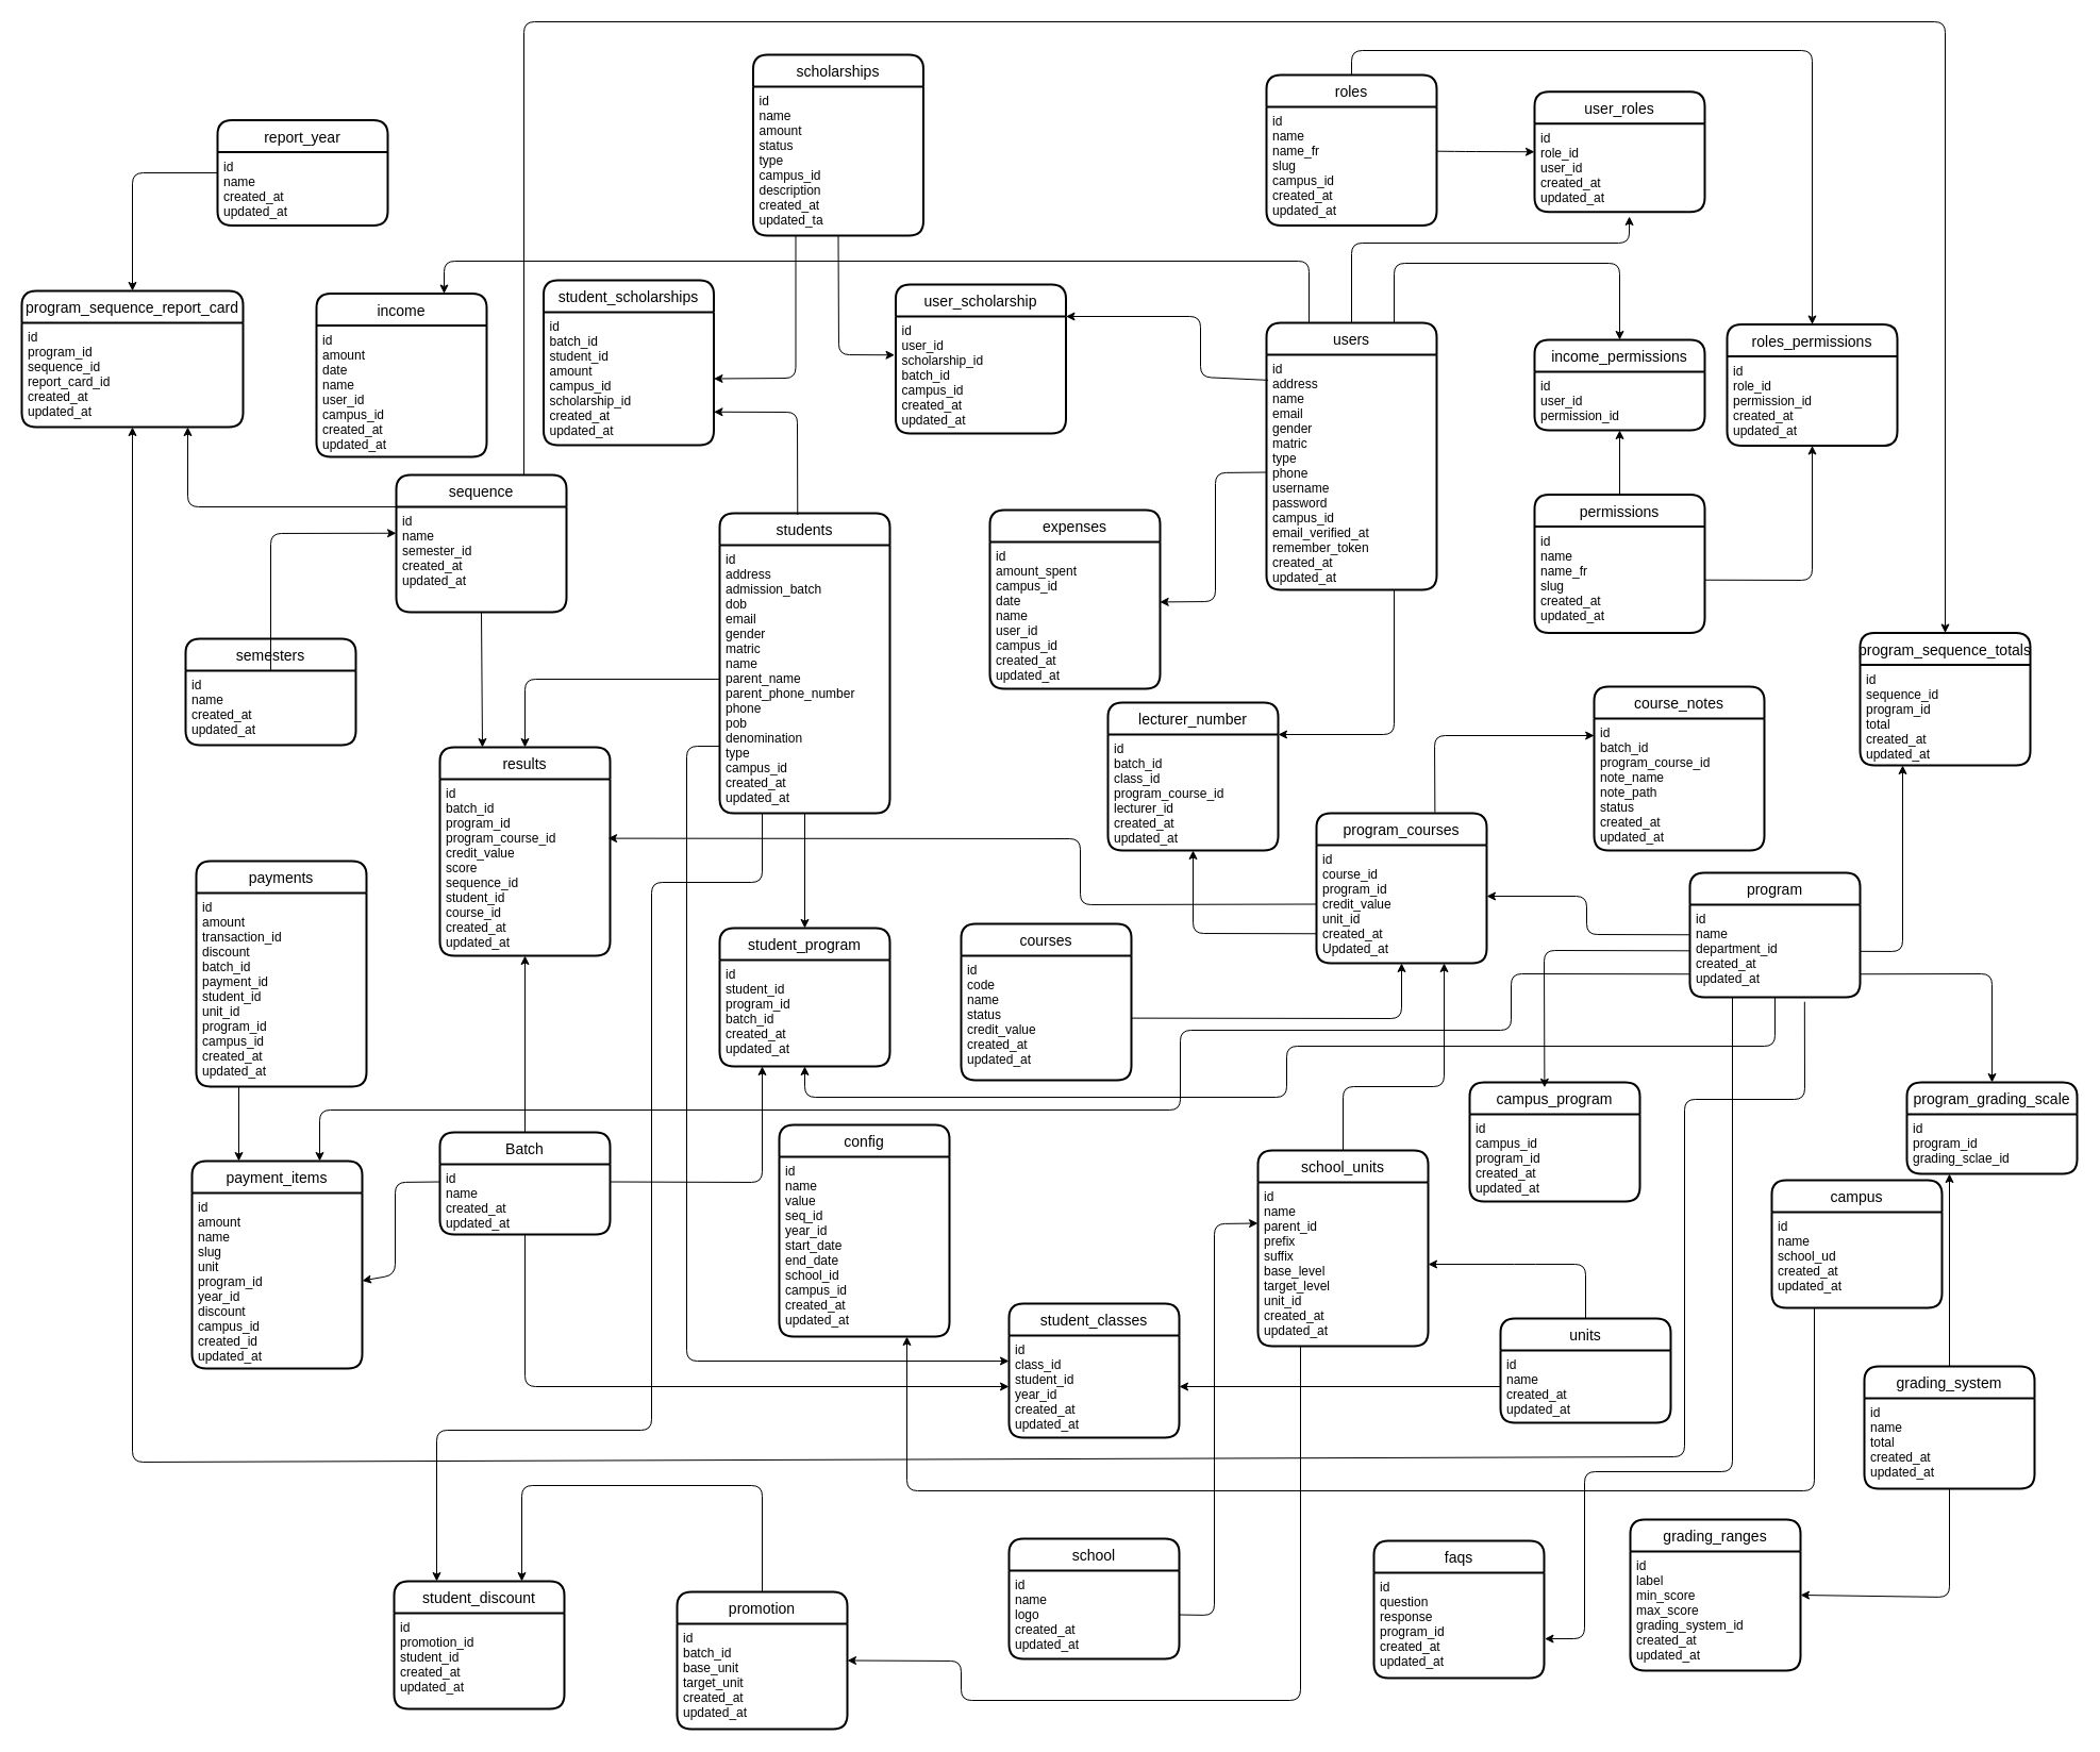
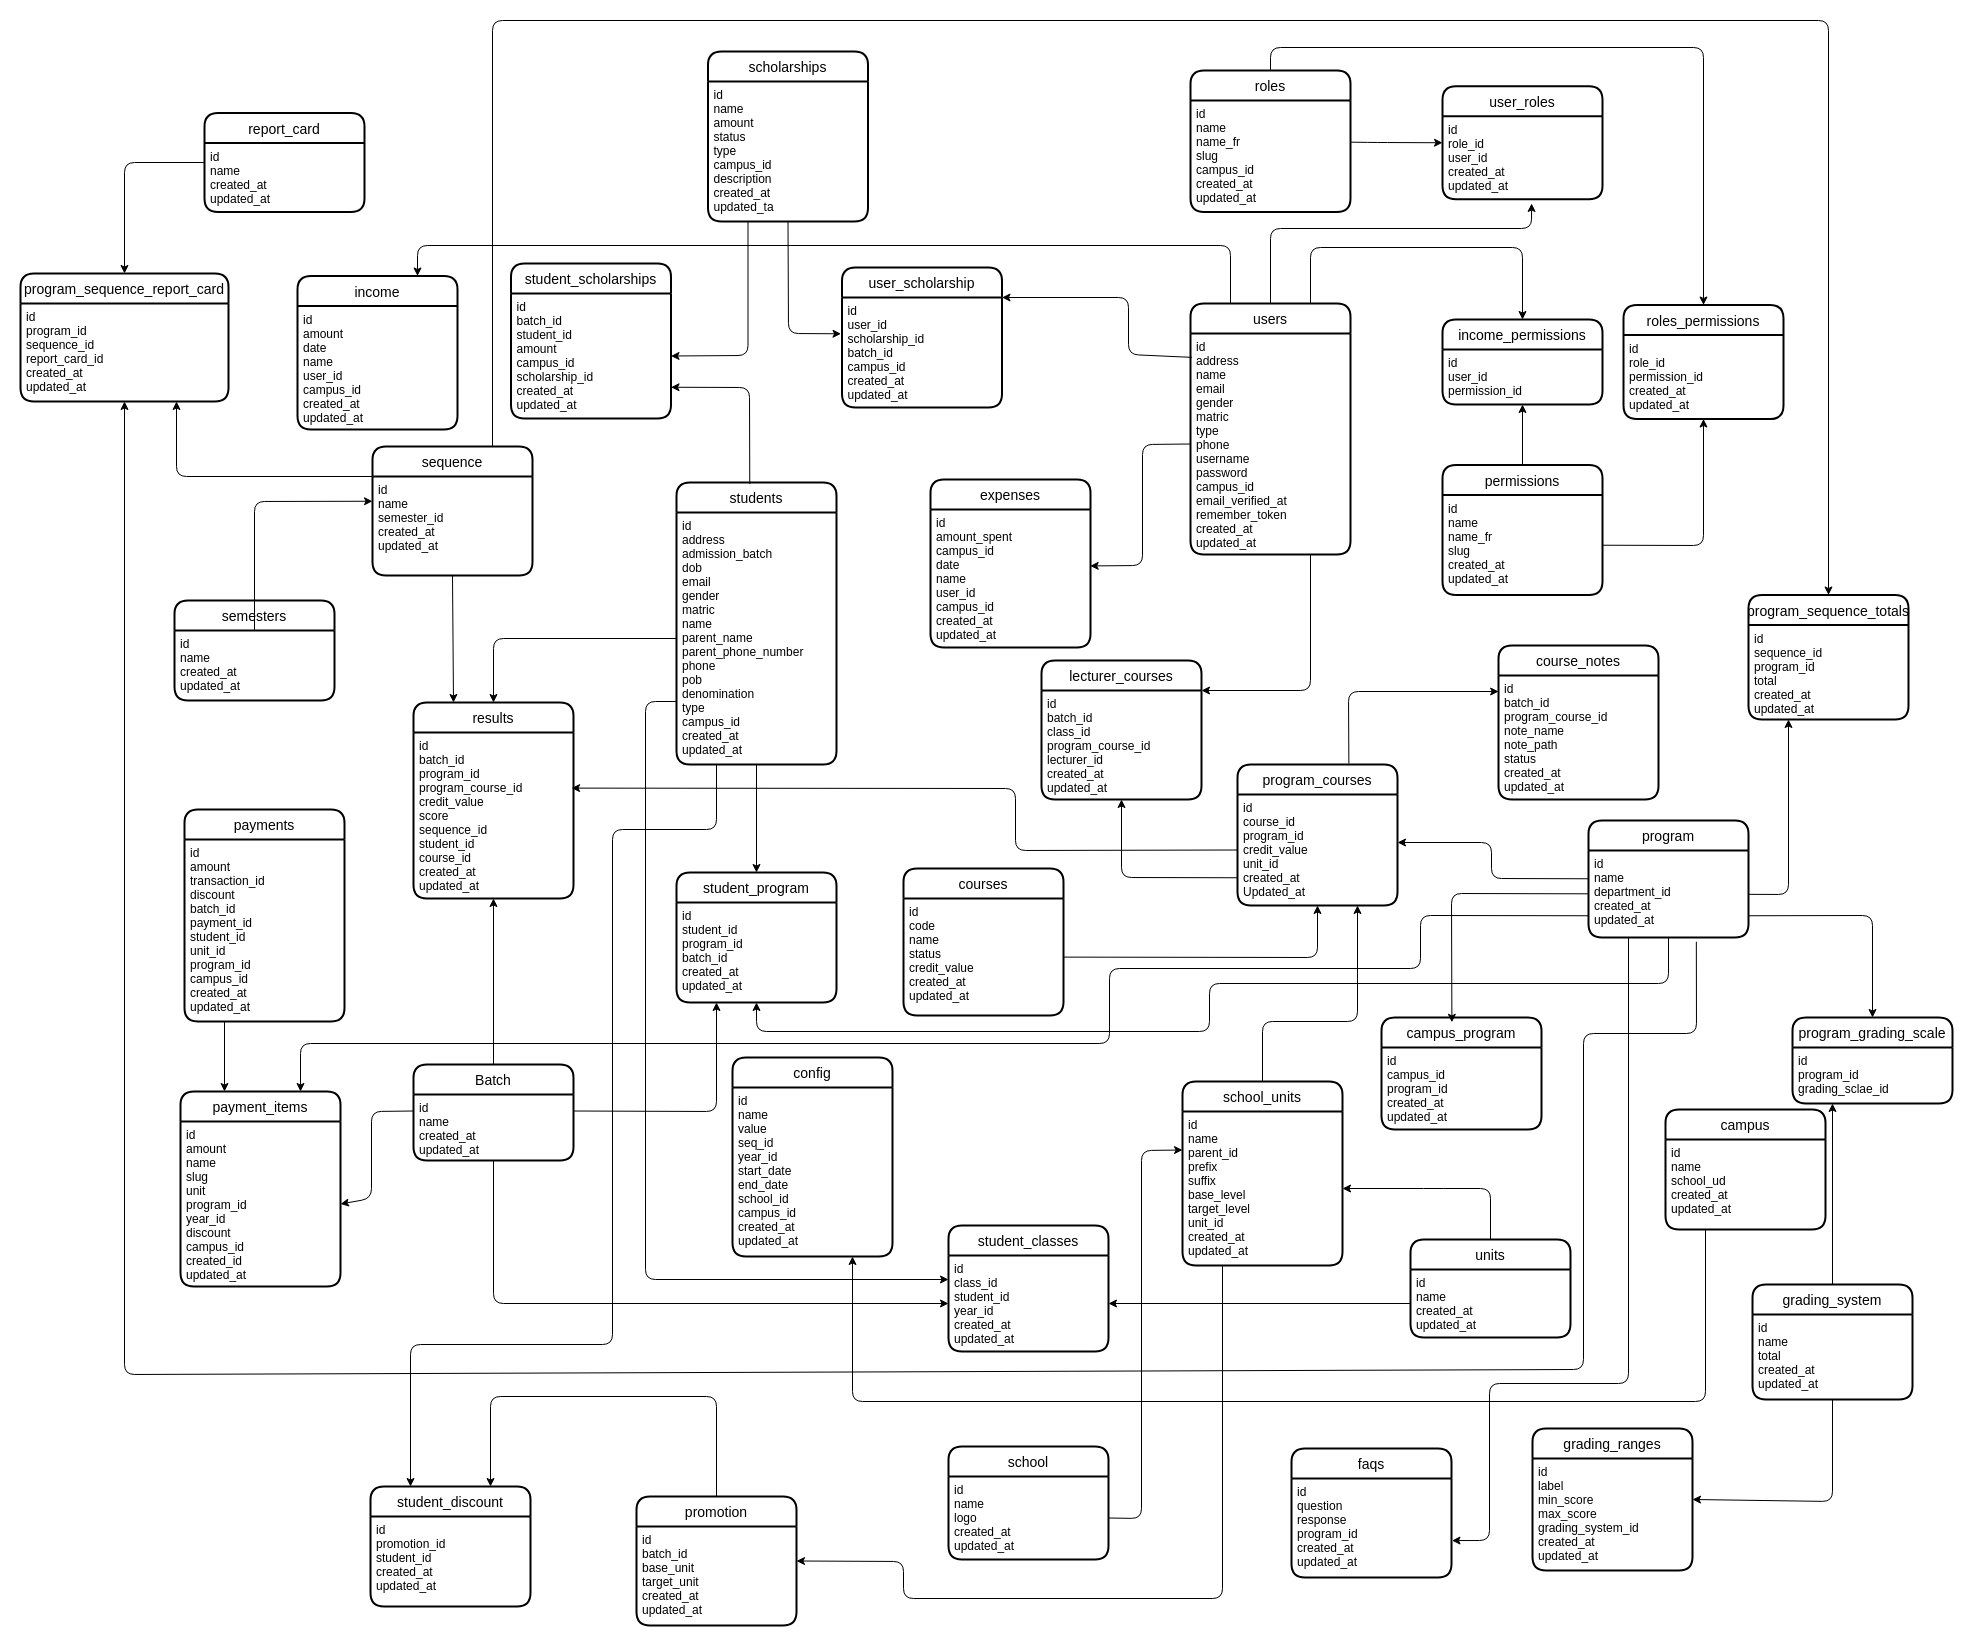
- <mxCell id="110" value="report_year" style="swimlane;childLayout=stackLayout;horizontal=1;startSize=30;horizontalStack=0;rounded=1;fontSize=14;fontStyle=0;strokeWidth=2;resizeParent=0;resizeLast=1;shadow=0;dashed=0;align=center;" parent="1" vertex="1"><mxGeometry x="204" y="112.5" width="160" height="99" as="geometry" /></mxCell>
+ <mxCell id="110" value="report_card" style="swimlane;childLayout=stackLayout;horizontal=1;startSize=30;horizontalStack=0;rounded=1;fontSize=14;fontStyle=0;strokeWidth=2;resizeParent=0;resizeLast=1;shadow=0;dashed=0;align=center;" parent="1" vertex="1"><mxGeometry x="204" y="112.5" width="160" height="99" as="geometry" /></mxCell>
- <mxCell id="64" value="lecturer_number" style="swimlane;childLayout=stackLayout;horizontal=1;startSize=30;horizontalStack=0;rounded=1;fontSize=14;fontStyle=0;strokeWidth=2;resizeParent=0;resizeLast=1;shadow=0;dashed=0;align=center;" parent="1" vertex="1"><mxGeometry x="1041" y="660" width="160" height="139" as="geometry" /></mxCell>
+ <mxCell id="64" value="lecturer_courses" style="swimlane;childLayout=stackLayout;horizontal=1;startSize=30;horizontalStack=0;rounded=1;fontSize=14;fontStyle=0;strokeWidth=2;resizeParent=0;resizeLast=1;shadow=0;dashed=0;align=center;" parent="1" vertex="1"><mxGeometry x="1041" y="660" width="160" height="139" as="geometry" /></mxCell>
